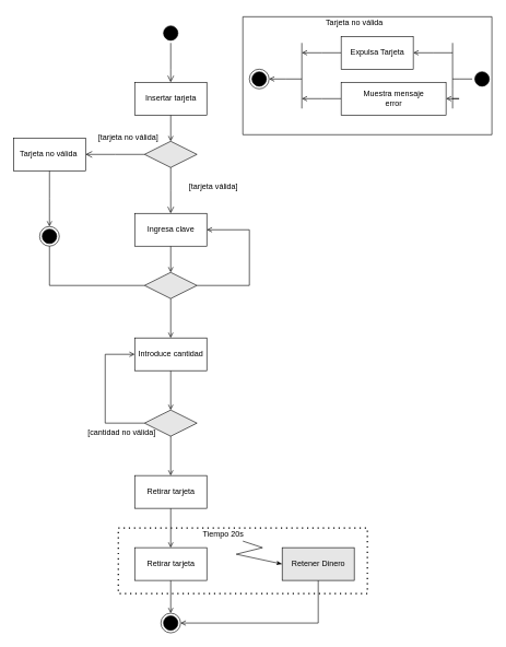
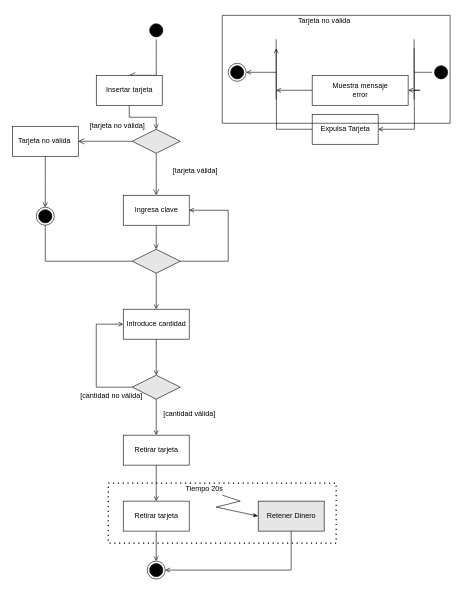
- <mxCell id="45" value="Expulsa Tarjeta" style="html=1;" vertex="1" parent="1"><mxGeometry x="520" y="55" width="110" height="50" as="geometry" /></mxCell>
+ <mxCell id="45" value="Expulsa Tarjeta" style="html=1;" vertex="1" parent="1"><mxGeometry x="520" y="190" width="110" height="50" as="geometry" /></mxCell>
- <mxCell id="5" value="Insertar tarjeta" style="html=1;" vertex="1" parent="1"><mxGeometry x="205" y="125" width="110" height="50" as="geometry" /></mxCell>
+ <mxCell id="5" value="Insertar tarjeta" style="html=1;" vertex="1" parent="1"><mxGeometry x="160" y="125" width="110" height="50" as="geometry" /></mxCell>
+ <mxCell id="27" value="[cantidad válida]" style="text;html=1;align=center;verticalAlign=middle;resizable=0;points=[];autosize=1;strokeColor=none;fillColor=none;" vertex="1" parent="1"><mxGeometry x="260" y="675" width="110" height="30" as="geometry" /></mxCell>
